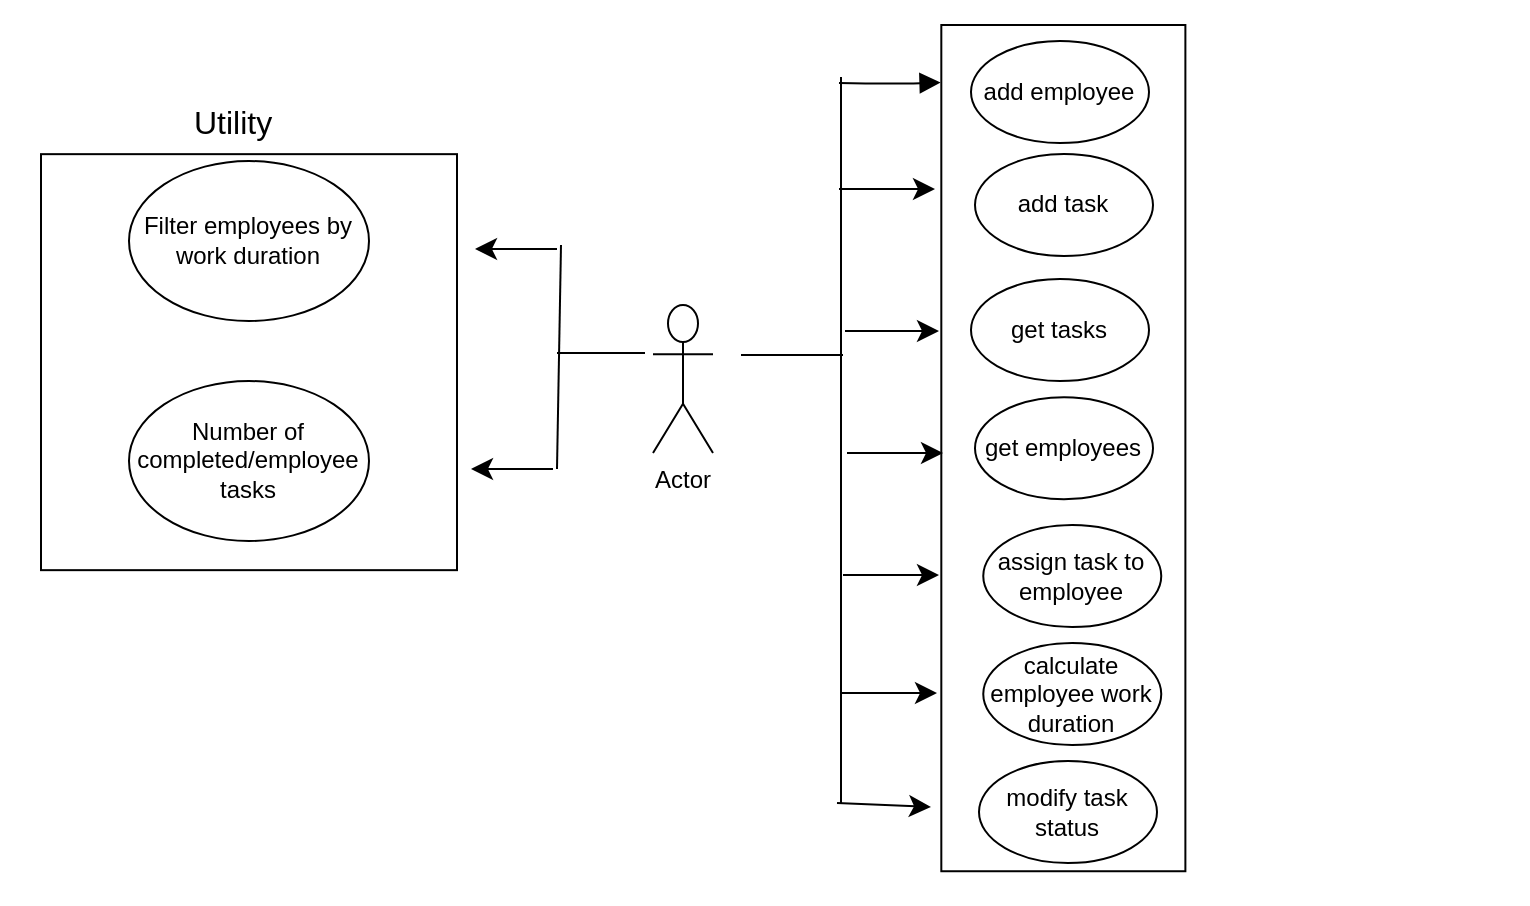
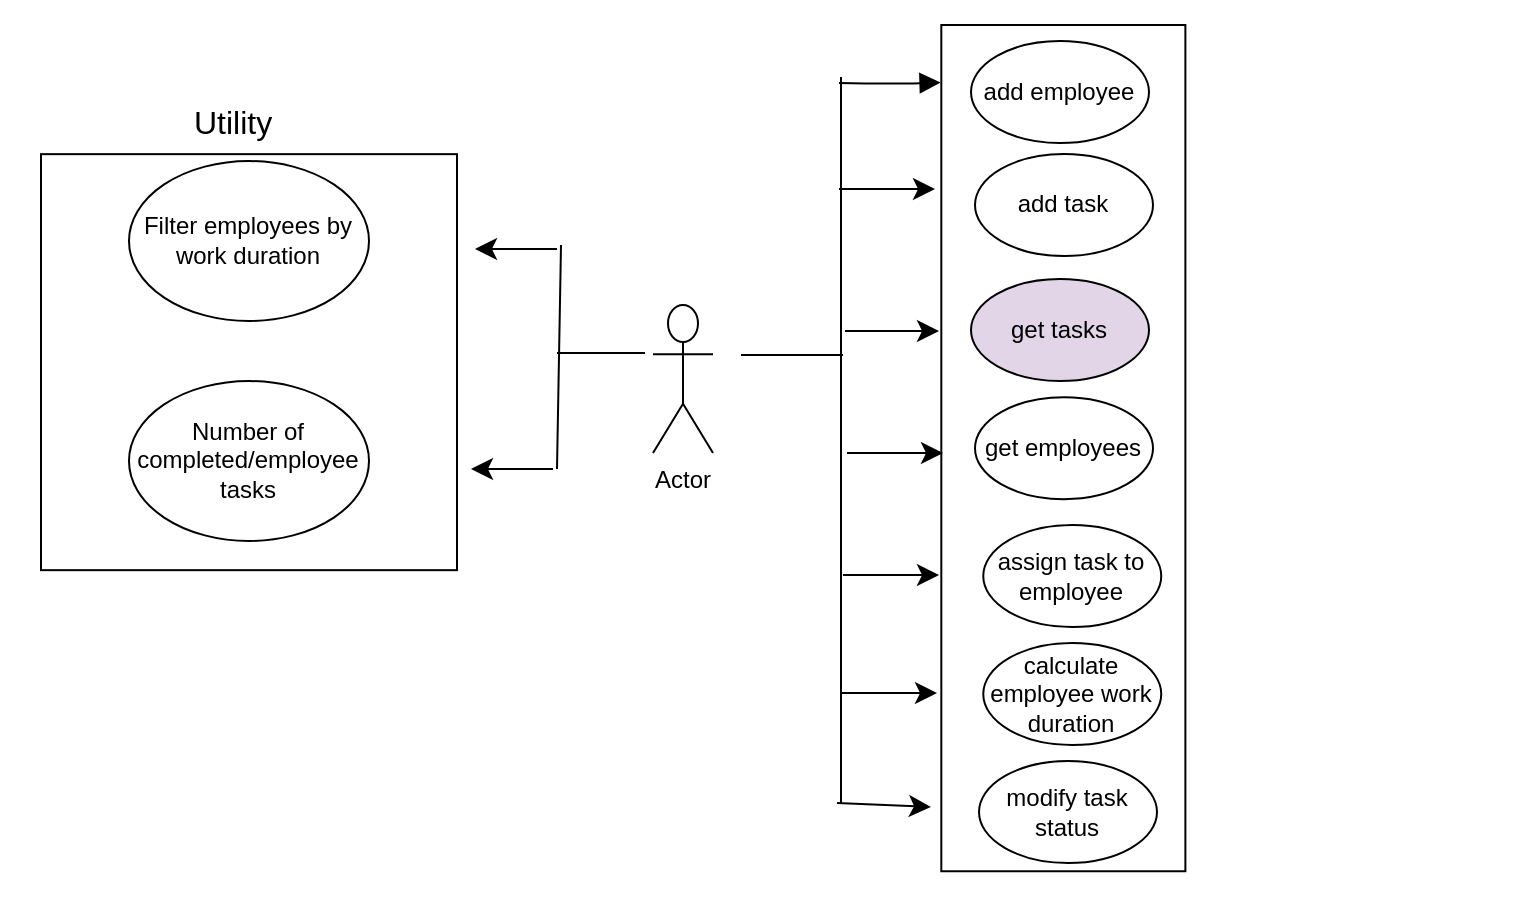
- <mxCell id="13" value="get tasks" style="ellipse;whiteSpace=wrap;html=1;" vertex="1" parent="1"><mxGeometry x="485" y="139" width="89" height="51" as="geometry" /></mxCell>
+ <mxCell id="13" value="get tasks" style="ellipse;whiteSpace=wrap;html=1;fillColor=#e1d5e7;" vertex="1" parent="1"><mxGeometry x="485" y="139" width="89" height="51" as="geometry" /></mxCell>
